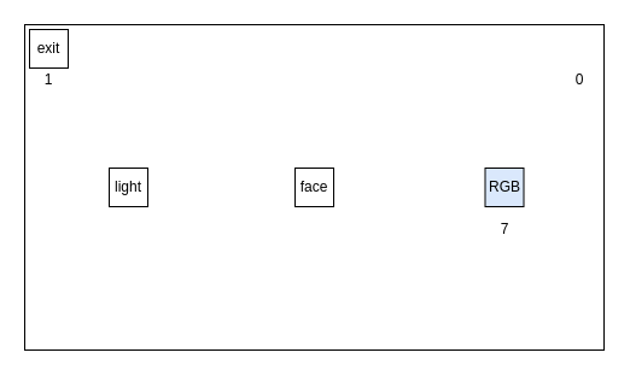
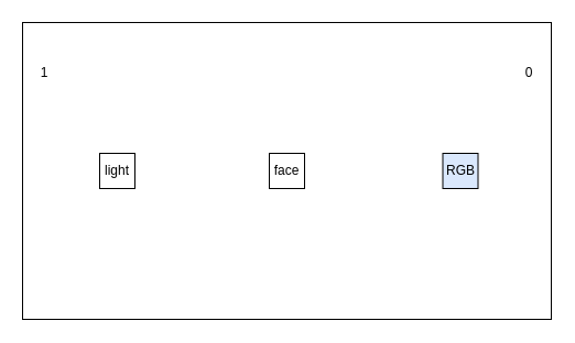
- <mxCell id="7" value="exit" style="whiteSpace=wrap;html=1;aspect=fixed;" vertex="1" parent="1"><mxGeometry x="24" y="24" width="32" height="32" as="geometry" /></mxCell>
- <mxCell id="9" value="7" style="text;html=1;strokeColor=none;fillColor=none;align=center;verticalAlign=middle;whiteSpace=wrap;rounded=0;" vertex="1" parent="1"><mxGeometry x="397.5" y="180" width="40" height="20" as="geometry" /></mxCell>
